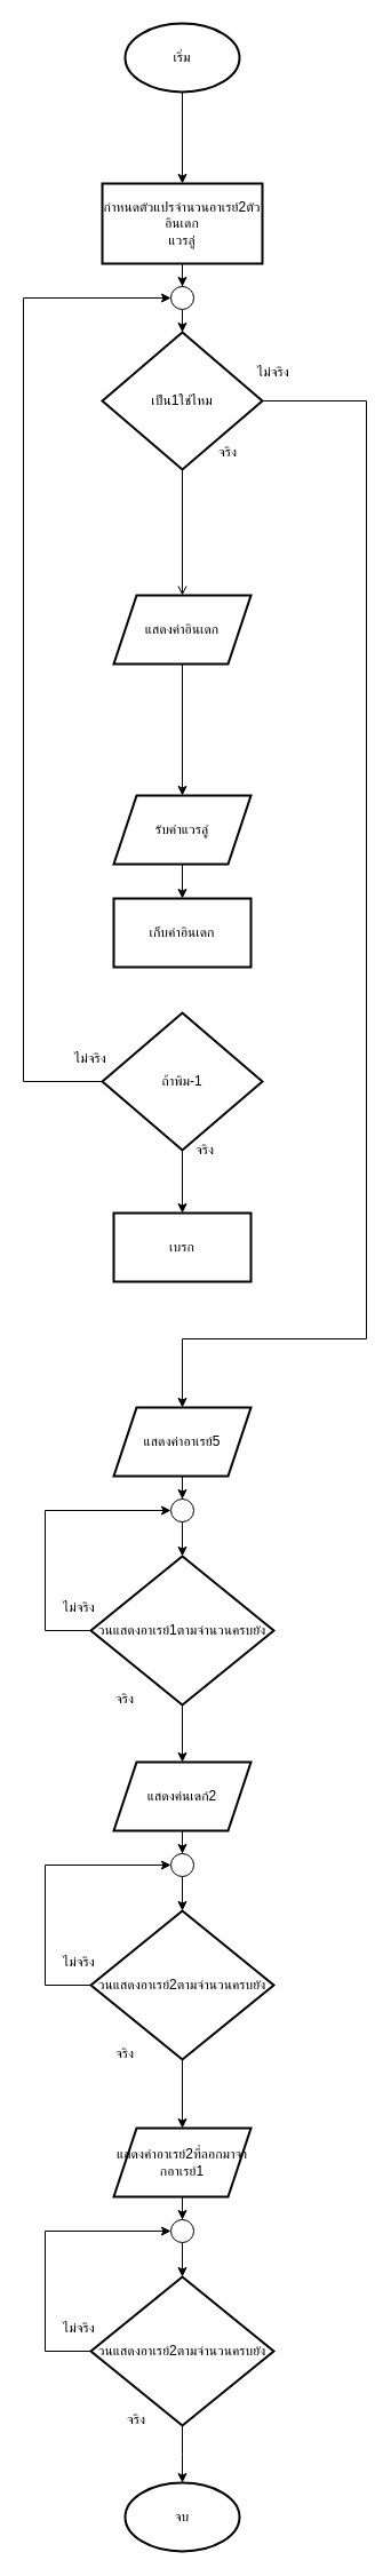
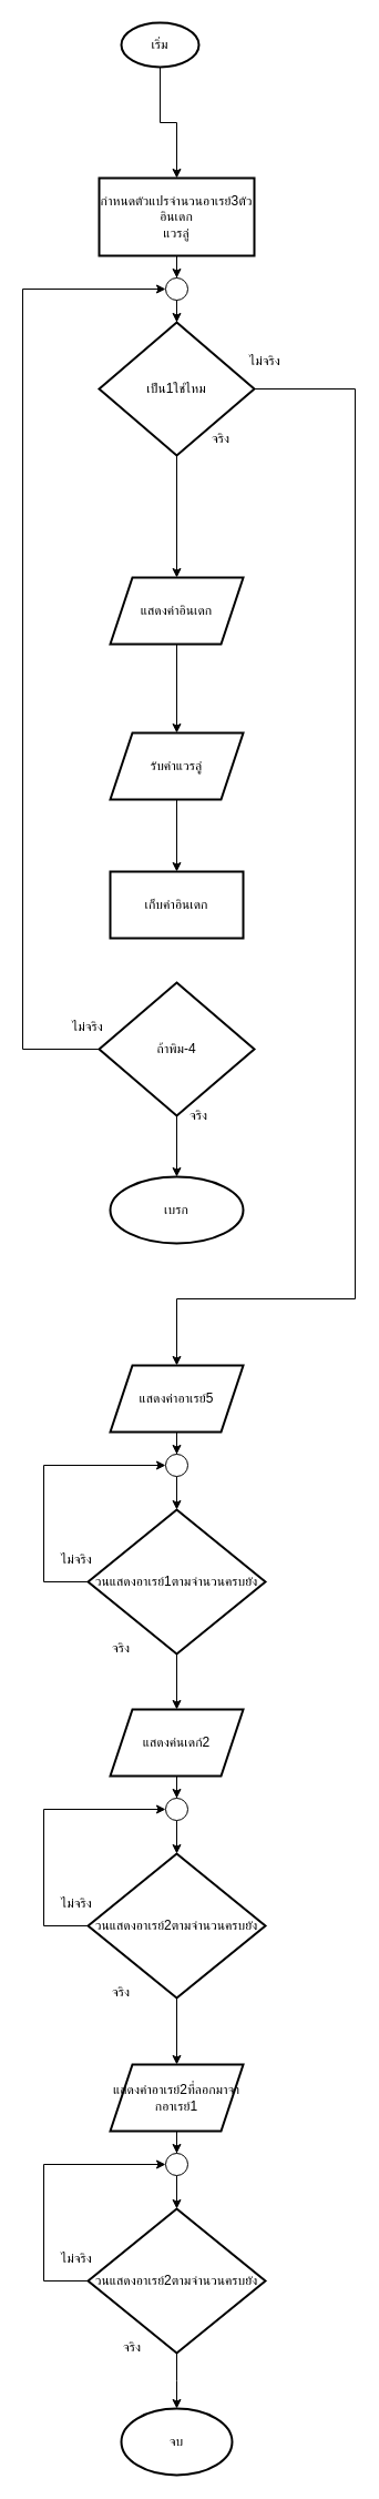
- <mxCell id="3" value="เริ่ม" style="strokeWidth=2;html=1;shape=mxgraph.flowchart.start_1;whiteSpace=wrap;" vertex="1" parent="1"><mxGeometry x="109" width="100" height="60" as="geometry" y="20" /></mxCell>
+ <mxCell id="3" value="เริ่ม" style="strokeWidth=2;html=1;shape=mxgraph.flowchart.start_1;whiteSpace=wrap;" vertex="1" parent="1"><mxGeometry x="109" y="20" width="70" height="40" as="geometry" /></mxCell>
- <mxCell id="5" value="กำหนดตัวแปรจำนวนอาเรย์2ตัว&lt;div&gt;อินเดก&lt;/div&gt;&lt;div&gt;แวรลู่&lt;/div&gt;" style="whiteSpace=wrap;html=1;strokeWidth=2;" vertex="1" parent="1"><mxGeometry x="89" y="160" width="140" height="70" as="geometry" /></mxCell>
+ <mxCell id="5" value="กำหนดตัวแปรจำนวนอาเรย์3ตัว&lt;div&gt;อินเดก&lt;/div&gt;&lt;div&gt;แวรลู่&lt;/div&gt;" style="whiteSpace=wrap;html=1;strokeWidth=2;" vertex="1" parent="1"><mxGeometry x="89" y="160" width="140" height="70" as="geometry" /></mxCell>
- <mxCell id="6" value="" style="edgeStyle=orthogonalEdgeStyle;rounded=0;orthogonalLoop=1;jettySize=auto;html=1;endArrow=open;" edge="1" parent="1" source="8" target="15"><mxGeometry relative="1" as="geometry" /></mxCell>
+ <mxCell id="6" value="" style="edgeStyle=orthogonalEdgeStyle;rounded=0;orthogonalLoop=1;jettySize=auto;html=1;" edge="1" parent="1" source="8" target="15"><mxGeometry relative="1" as="geometry" /></mxCell>
- <mxCell id="17" value="รับค่าแวรลู่" style="shape=parallelogram;perimeter=parallelogramPerimeter;whiteSpace=wrap;html=1;fixedSize=1;strokeWidth=2;" vertex="1" parent="1"><mxGeometry x="99" y="695" width="120" height="60" as="geometry" /></mxCell>
+ <mxCell id="17" value="รับค่าแวรลู่" style="shape=parallelogram;perimeter=parallelogramPerimeter;whiteSpace=wrap;html=1;fixedSize=1;strokeWidth=2;" vertex="1" parent="1"><mxGeometry x="99" y="660" width="120" height="60" as="geometry" /></mxCell>
- <mxCell id="13" value="ถ้าพิม-1" style="rhombus;whiteSpace=wrap;html=1;strokeWidth=2;" vertex="1" parent="1"><mxGeometry x="89" y="885" width="140" height="120" as="geometry" /></mxCell>
+ <mxCell id="13" value="ถ้าพิม-4" style="rhombus;whiteSpace=wrap;html=1;strokeWidth=2;" vertex="1" parent="1"><mxGeometry x="89" y="885" width="140" height="120" as="geometry" /></mxCell>
- <mxCell id="19" value="เบรก" style="whiteSpace=wrap;html=1;strokeWidth=2;" vertex="1" parent="1"><mxGeometry x="99" y="1060" width="120" height="60" as="geometry" /></mxCell>
+ <mxCell id="19" value="เบรก" style="ellipse;whiteSpace=wrap;html=1;strokeWidth=2;" vertex="1" parent="1"><mxGeometry x="99" y="1060" width="120" height="60" as="geometry" /></mxCell>
